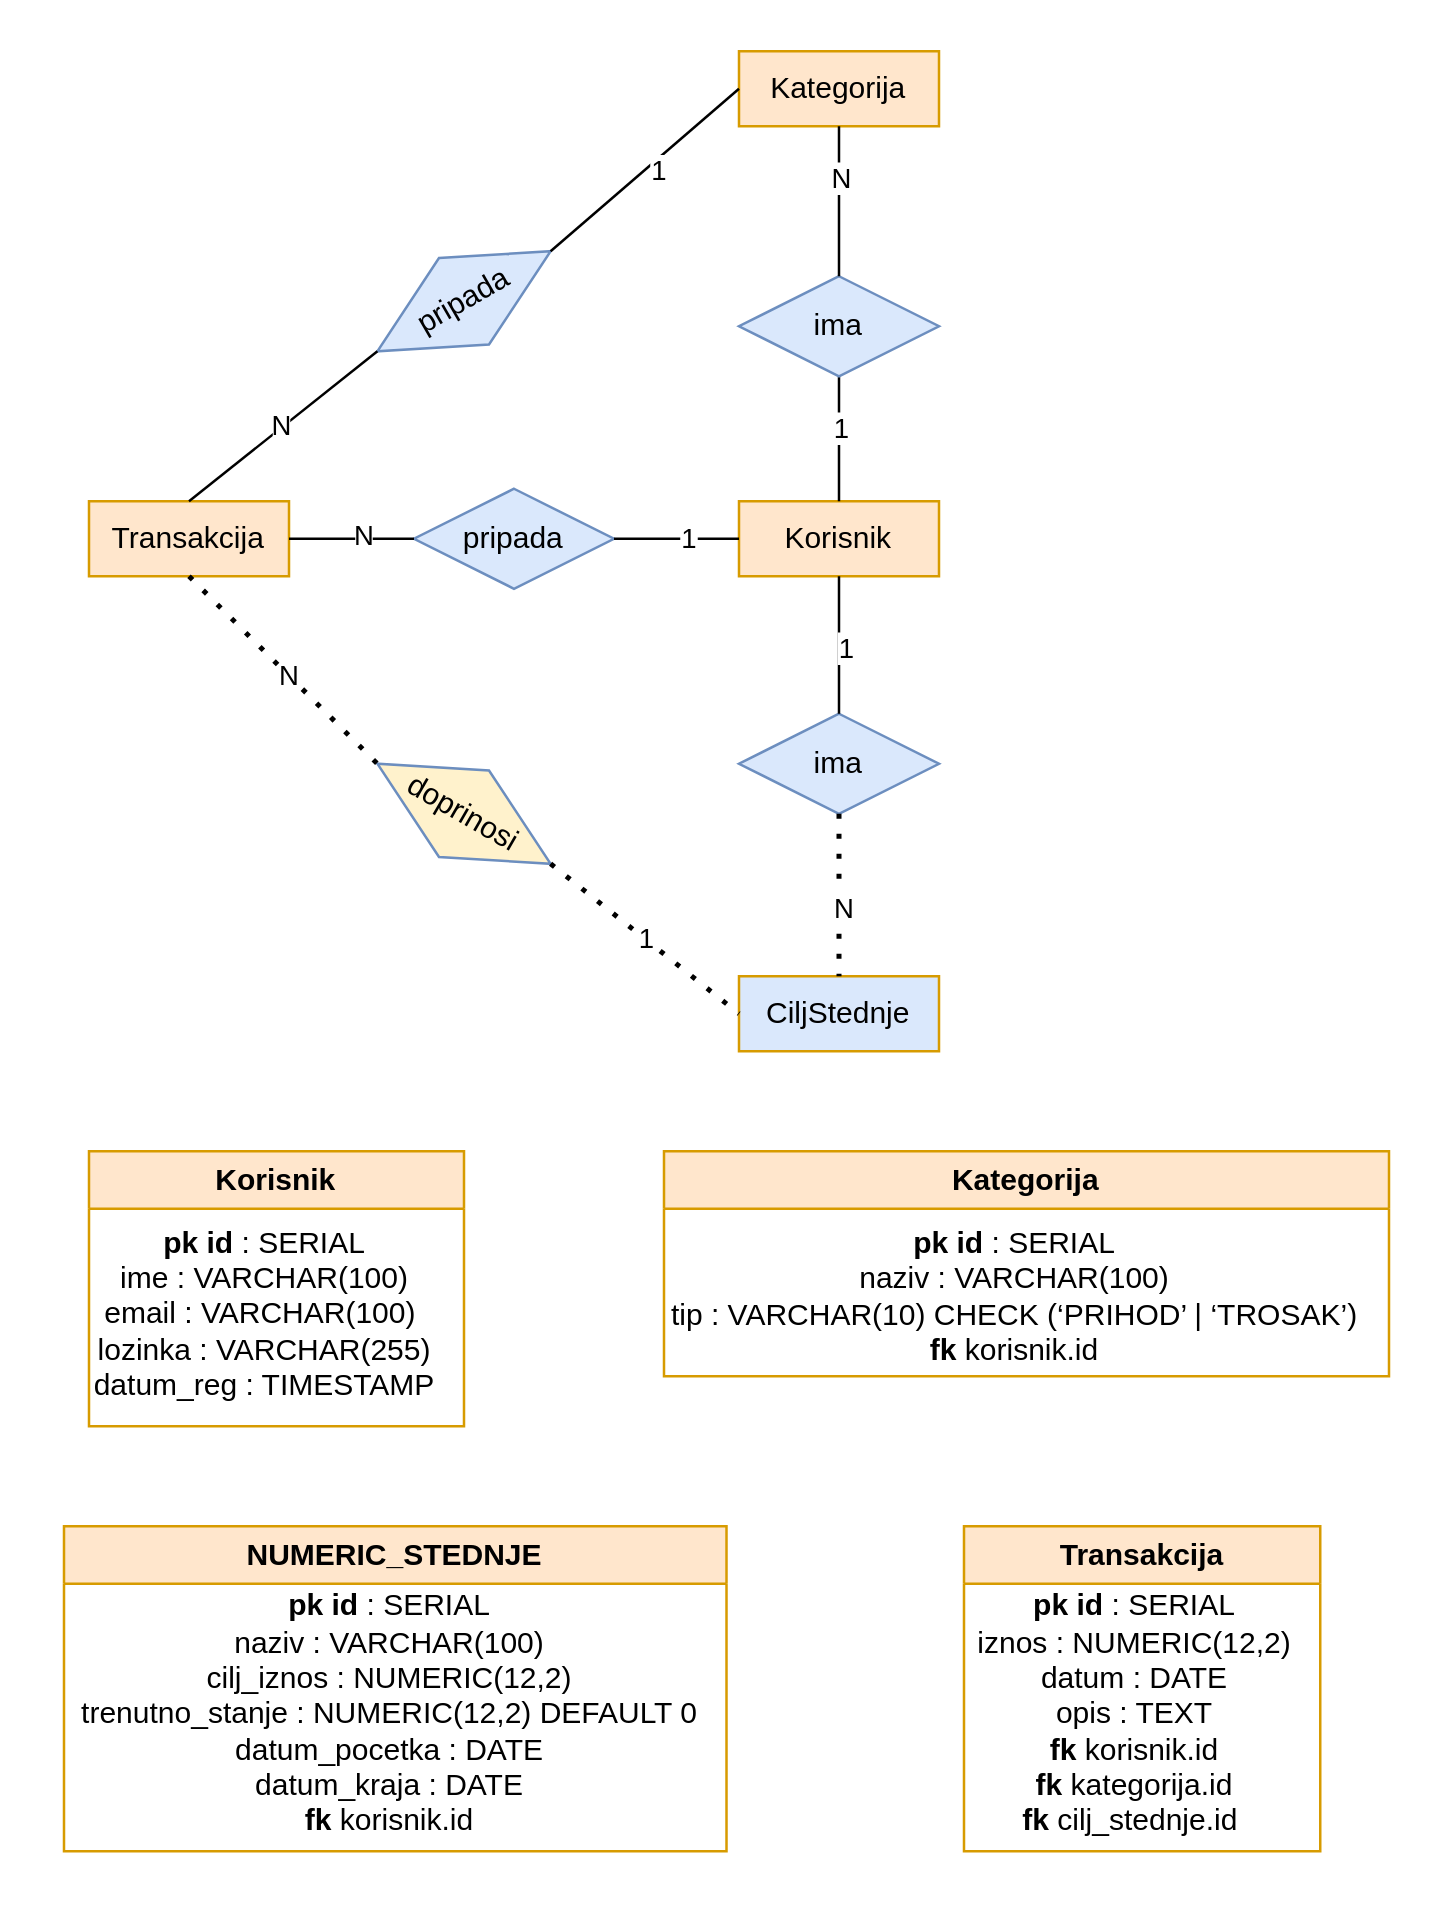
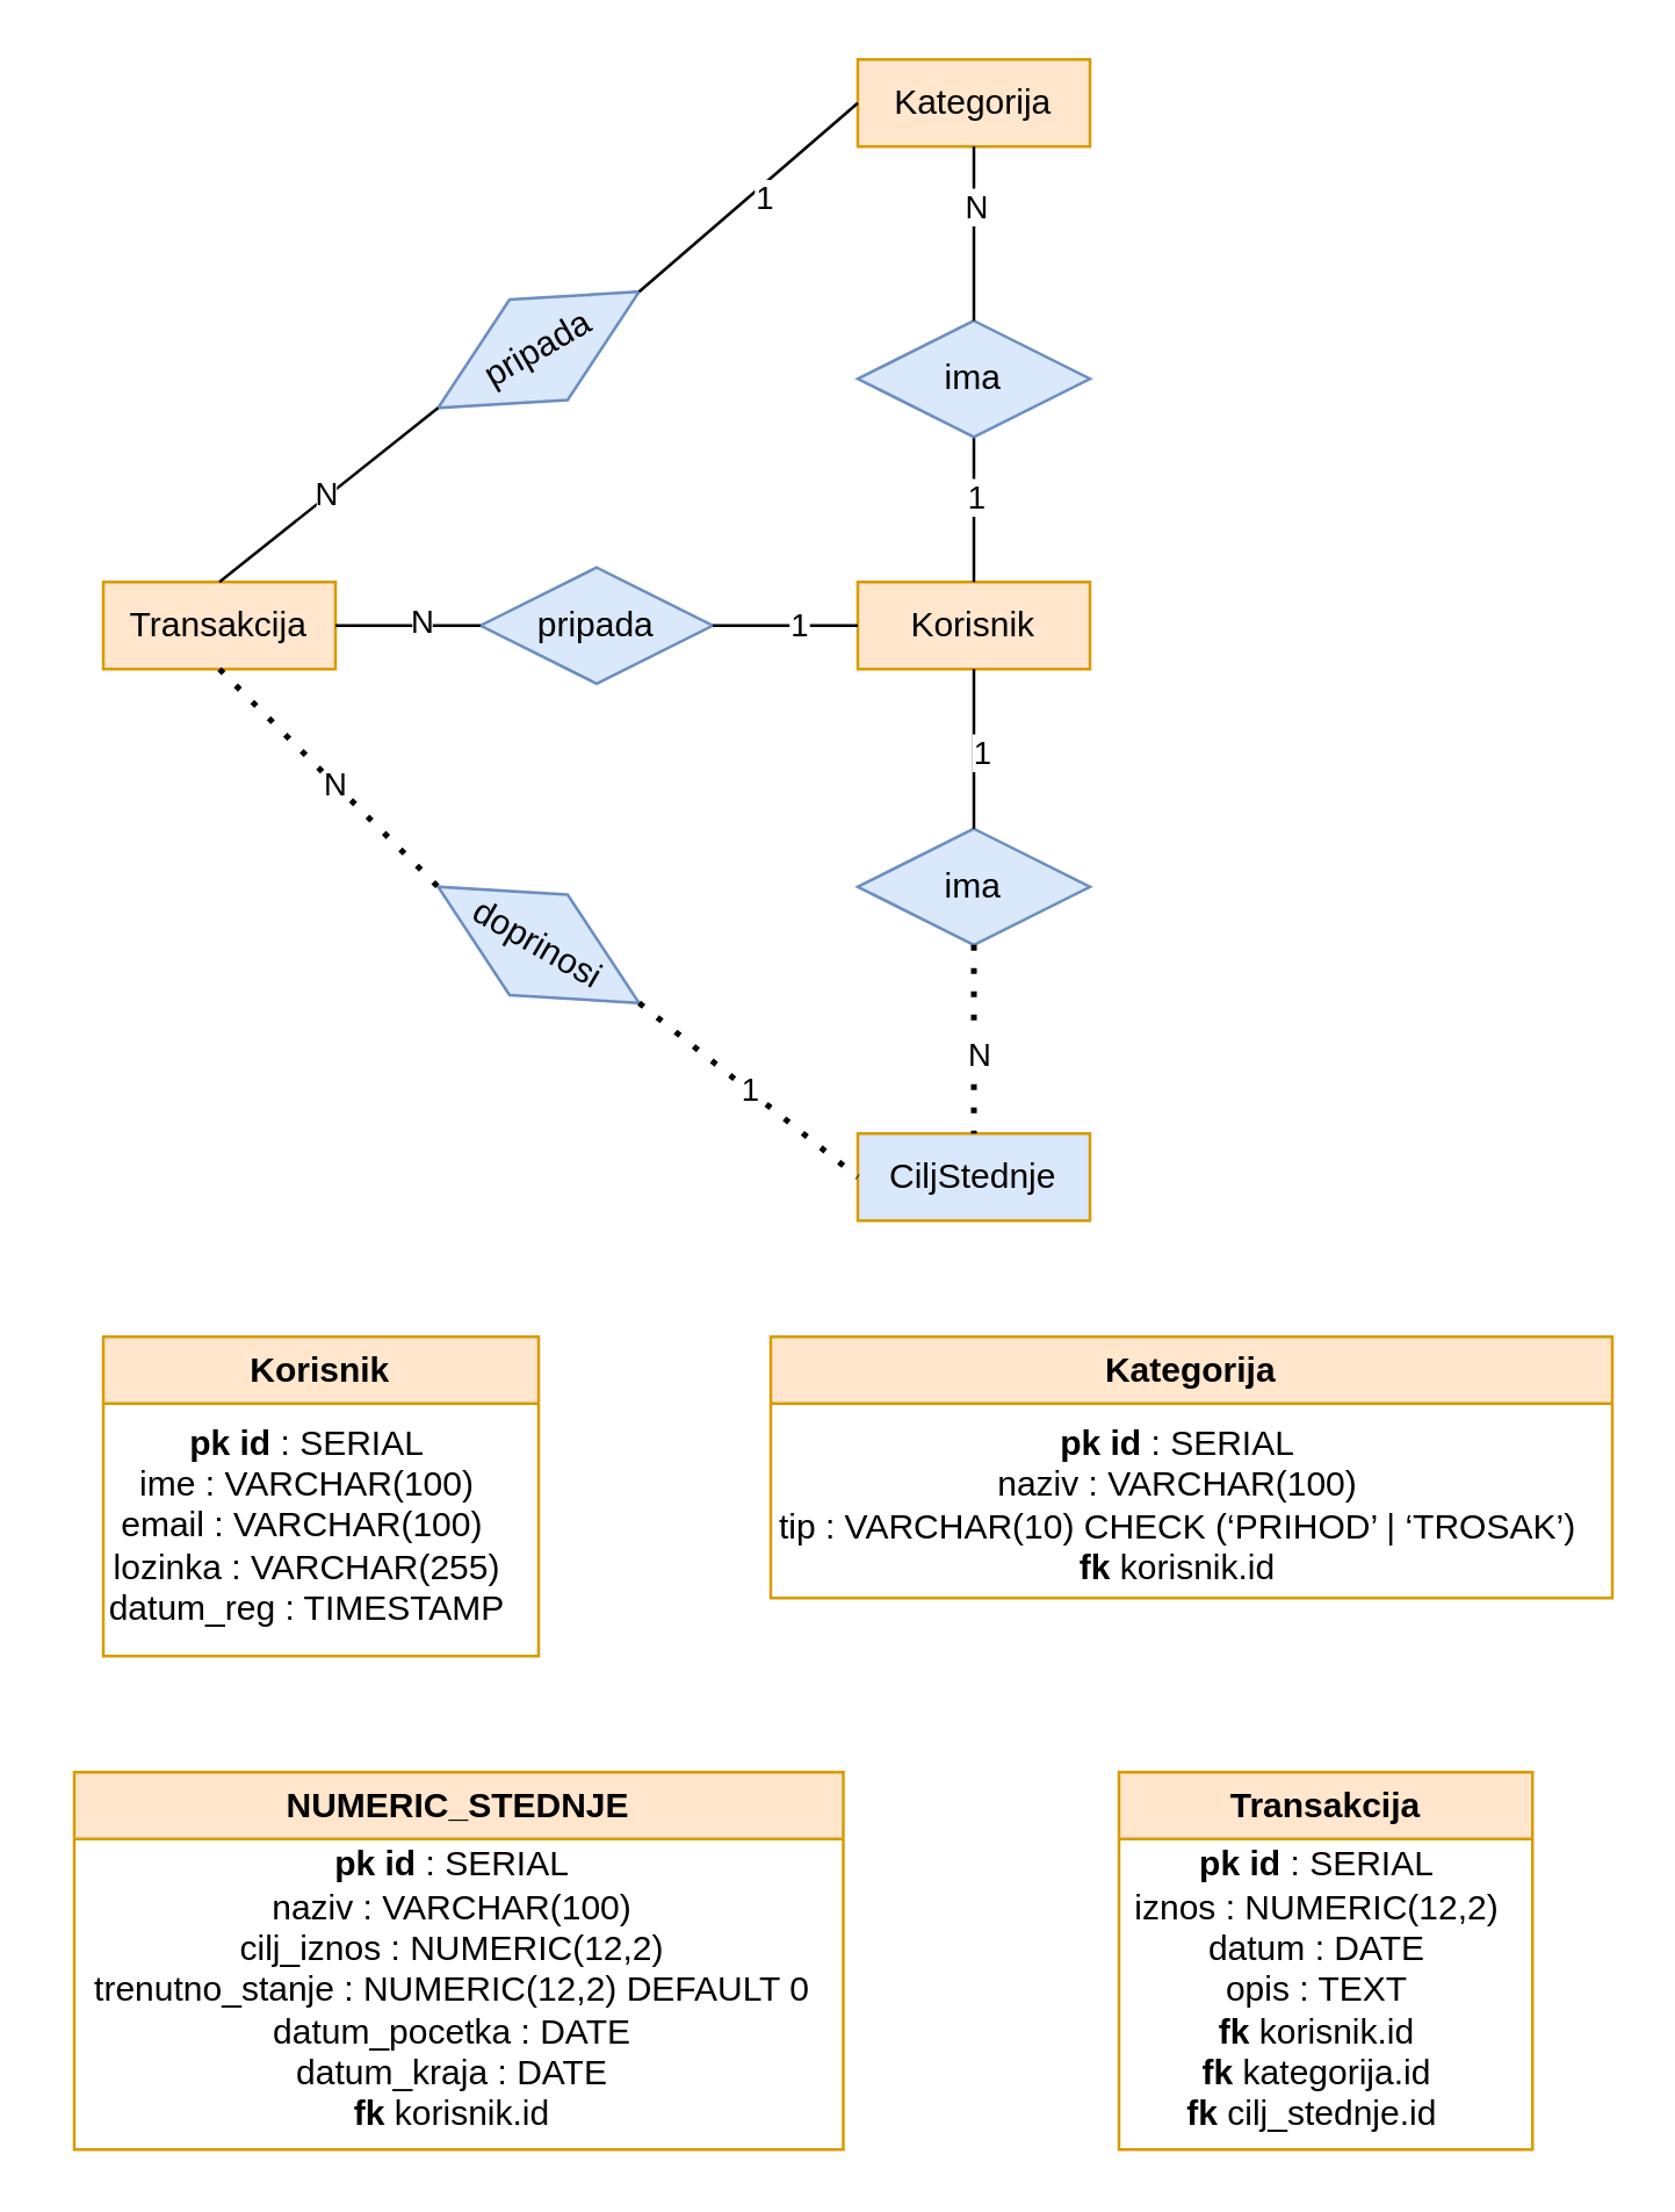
- <mxCell id="26" value="doprinosi" style="rhombus;whiteSpace=wrap;html=1;fillColor=#fff2cc;strokeColor=#6c8ebf;rotation=30;" vertex="1" parent="1"><mxGeometry x="145" y="305" width="80" height="40" as="geometry" /></mxCell>
+ <mxCell id="26" value="doprinosi" style="rhombus;whiteSpace=wrap;html=1;fillColor=#dae8fc;strokeColor=#6c8ebf;rotation=30;" vertex="1" parent="1"><mxGeometry x="145" y="305" width="80" height="40" as="geometry" /></mxCell>
